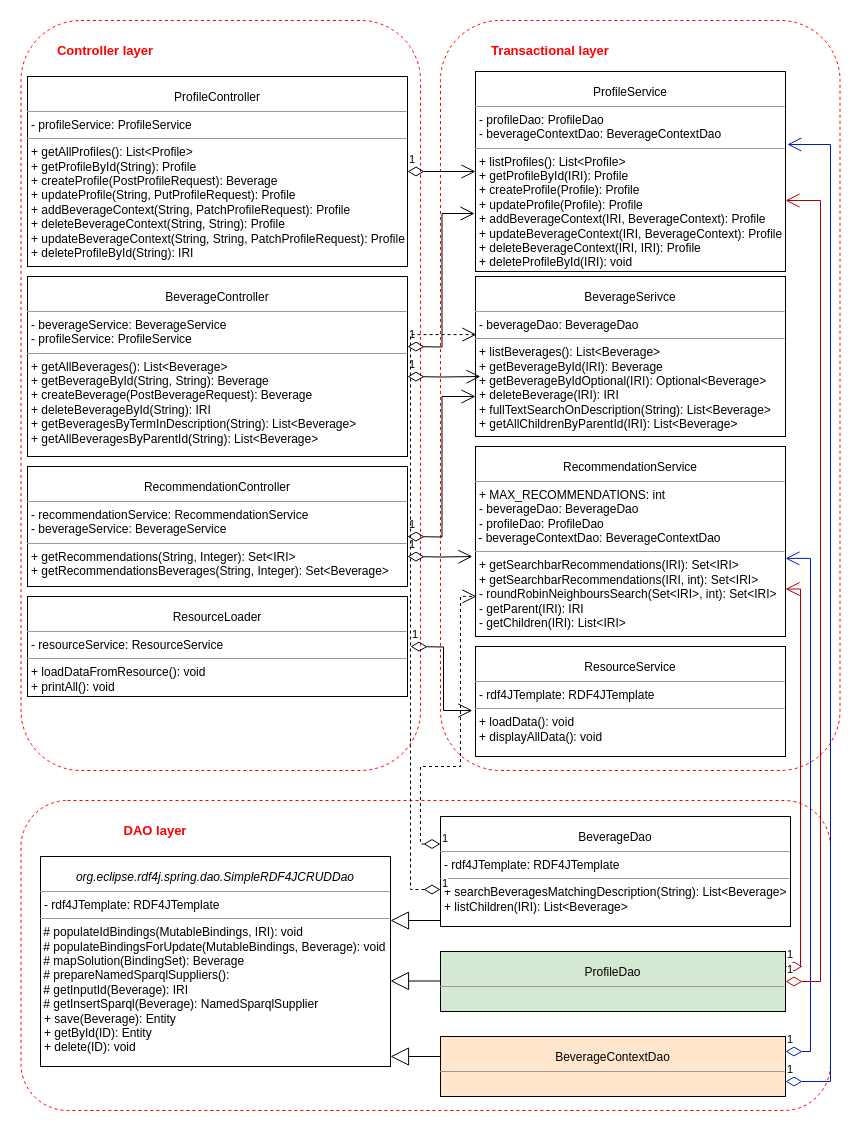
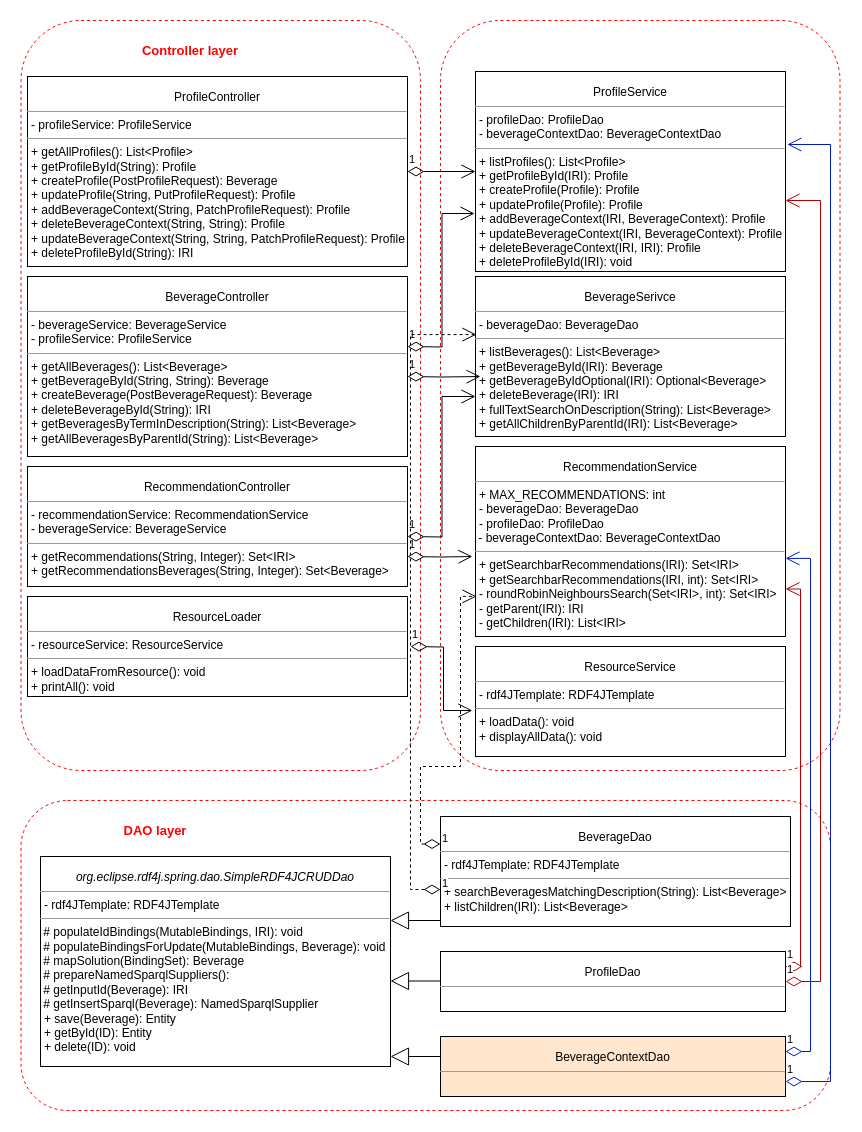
- <mxCell id="32" value="Controller layer" style="text;html=1;strokeColor=none;fillColor=none;align=center;verticalAlign=middle;whiteSpace=wrap;rounded=0;dashed=1;fontSize=13;fontStyle=1;fontColor=#FF0000;" vertex="1" parent="1"><mxGeometry x="50" y="30" width="110" height="40" as="geometry" /></mxCell>
+ <mxCell id="32" value="Controller layer" style="text;html=1;strokeColor=none;fillColor=none;align=center;verticalAlign=middle;whiteSpace=wrap;rounded=0;dashed=1;fontSize=13;fontStyle=1;fontColor=#FF0000;" vertex="1" parent="1"><mxGeometry x="135" y="30" width="110" height="40" as="geometry" /></mxCell>
- <mxCell id="33" value="Transactional layer" style="text;html=1;strokeColor=none;fillColor=none;align=center;verticalAlign=middle;whiteSpace=wrap;rounded=0;dashed=1;fontSize=13;fontStyle=1;fontColor=#FF0000;" vertex="1" parent="1"><mxGeometry x="490" y="30" width="120" height="40" as="geometry" /></mxCell>
- <mxCell id="15" value="&lt;div align=&quot;center&quot;&gt;&lt;br&gt;&lt;/div&gt;&lt;div align=&quot;center&quot;&gt;ProfileDao&lt;/div&gt;&lt;hr size=&quot;1&quot;&gt;&lt;p style=&quot;margin: 0px ; margin-left: 4px&quot;&gt;&lt;br&gt;&lt;/p&gt;&lt;hr size=&quot;1&quot;&gt;&lt;p style=&quot;margin: 0px ; margin-left: 4px&quot;&gt;&lt;br&gt;&lt;/p&gt;&lt;p style=&quot;margin: 0px ; margin-left: 4px&quot;&gt;&lt;br&gt;&lt;/p&gt;" style="verticalAlign=top;align=left;overflow=fill;fontSize=12;fontFamily=Helvetica;html=1;rounded=0;shadow=0;comic=0;labelBackgroundColor=none;strokeWidth=1;fillColor=#d5e8d4;" vertex="1" parent="1"><mxGeometry x="440" y="951" width="345" height="60" as="geometry" /></mxCell>
+ <mxCell id="15" value="&lt;div align=&quot;center&quot;&gt;&lt;br&gt;&lt;/div&gt;&lt;div align=&quot;center&quot;&gt;ProfileDao&lt;/div&gt;&lt;hr size=&quot;1&quot;&gt;&lt;p style=&quot;margin: 0px ; margin-left: 4px&quot;&gt;&lt;br&gt;&lt;/p&gt;&lt;hr size=&quot;1&quot;&gt;&lt;p style=&quot;margin: 0px ; margin-left: 4px&quot;&gt;&lt;br&gt;&lt;/p&gt;&lt;p style=&quot;margin: 0px ; margin-left: 4px&quot;&gt;&lt;br&gt;&lt;/p&gt;" style="verticalAlign=top;align=left;overflow=fill;fontSize=12;fontFamily=Helvetica;html=1;rounded=0;shadow=0;comic=0;labelBackgroundColor=none;strokeWidth=1" vertex="1" parent="1"><mxGeometry x="440" y="951" width="345" height="60" as="geometry" /></mxCell>
